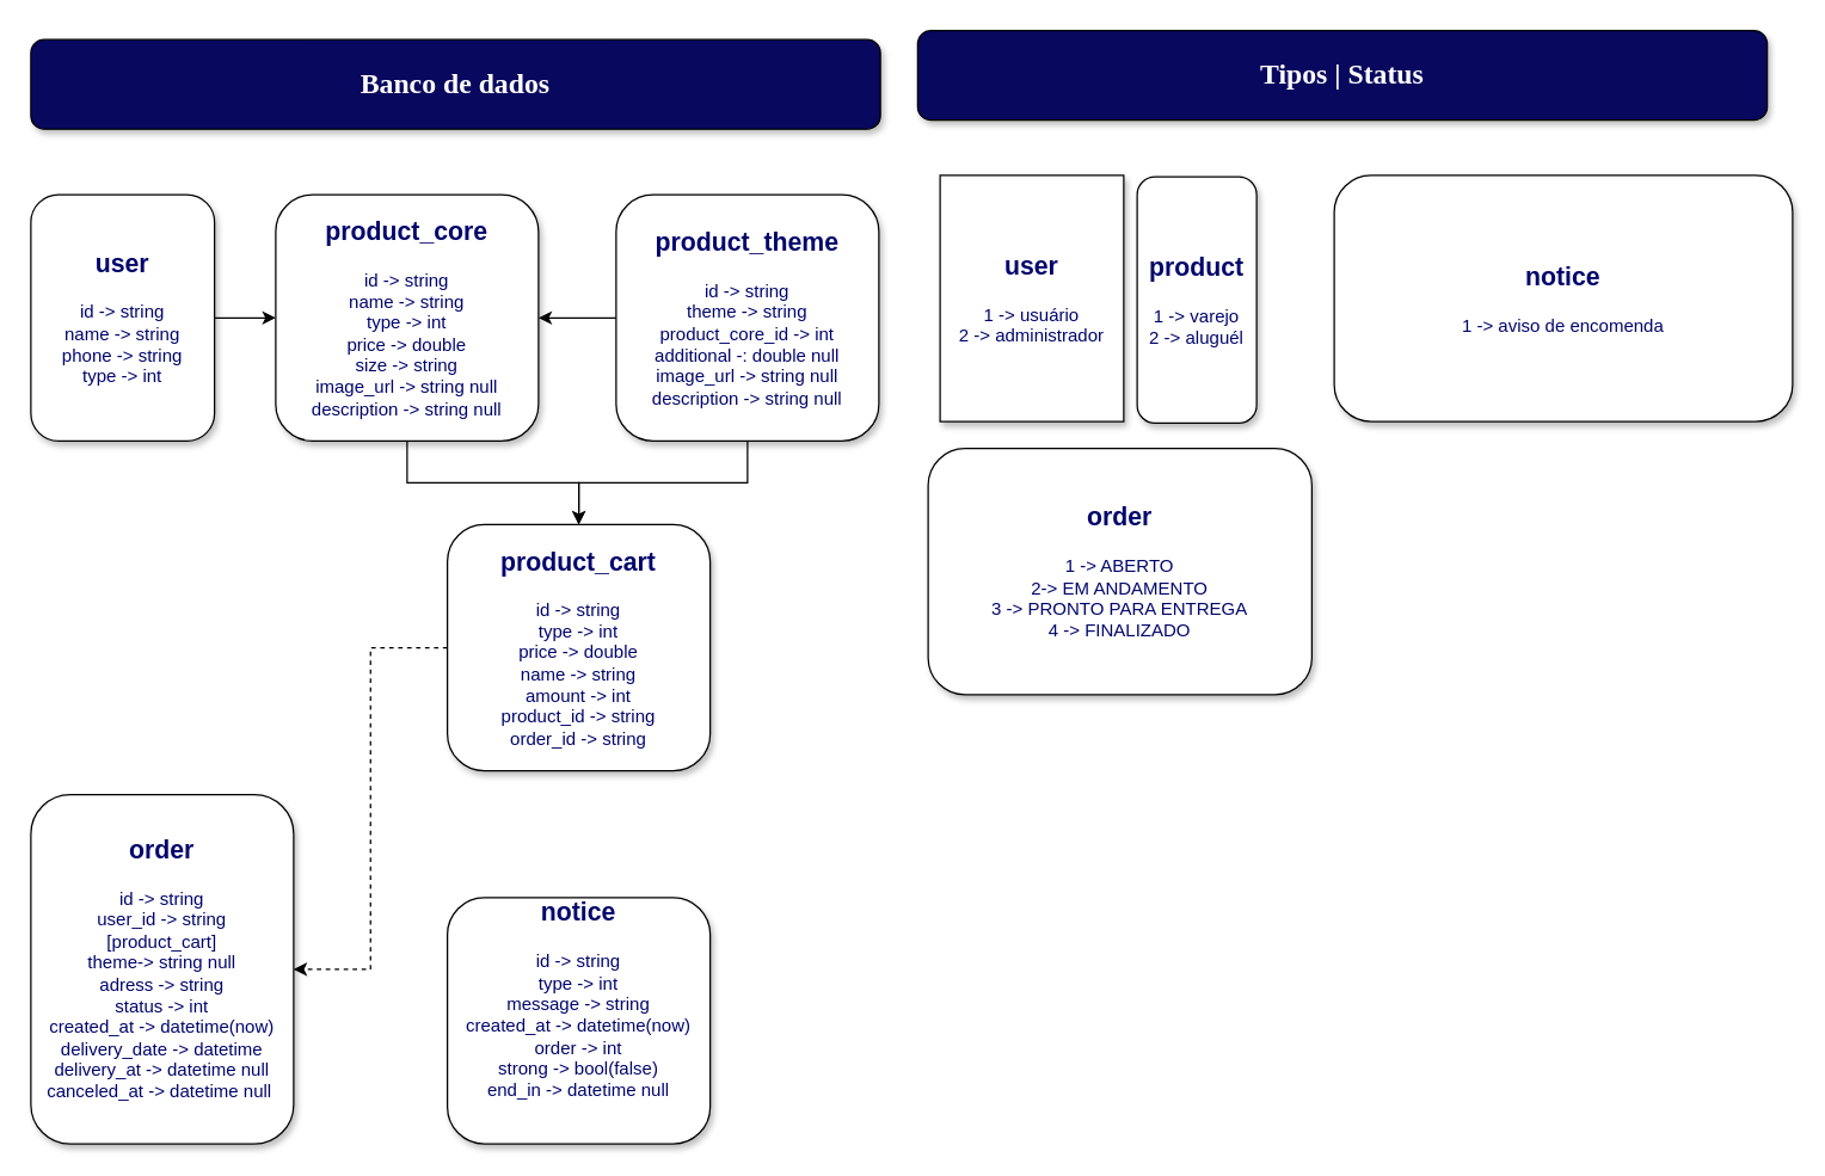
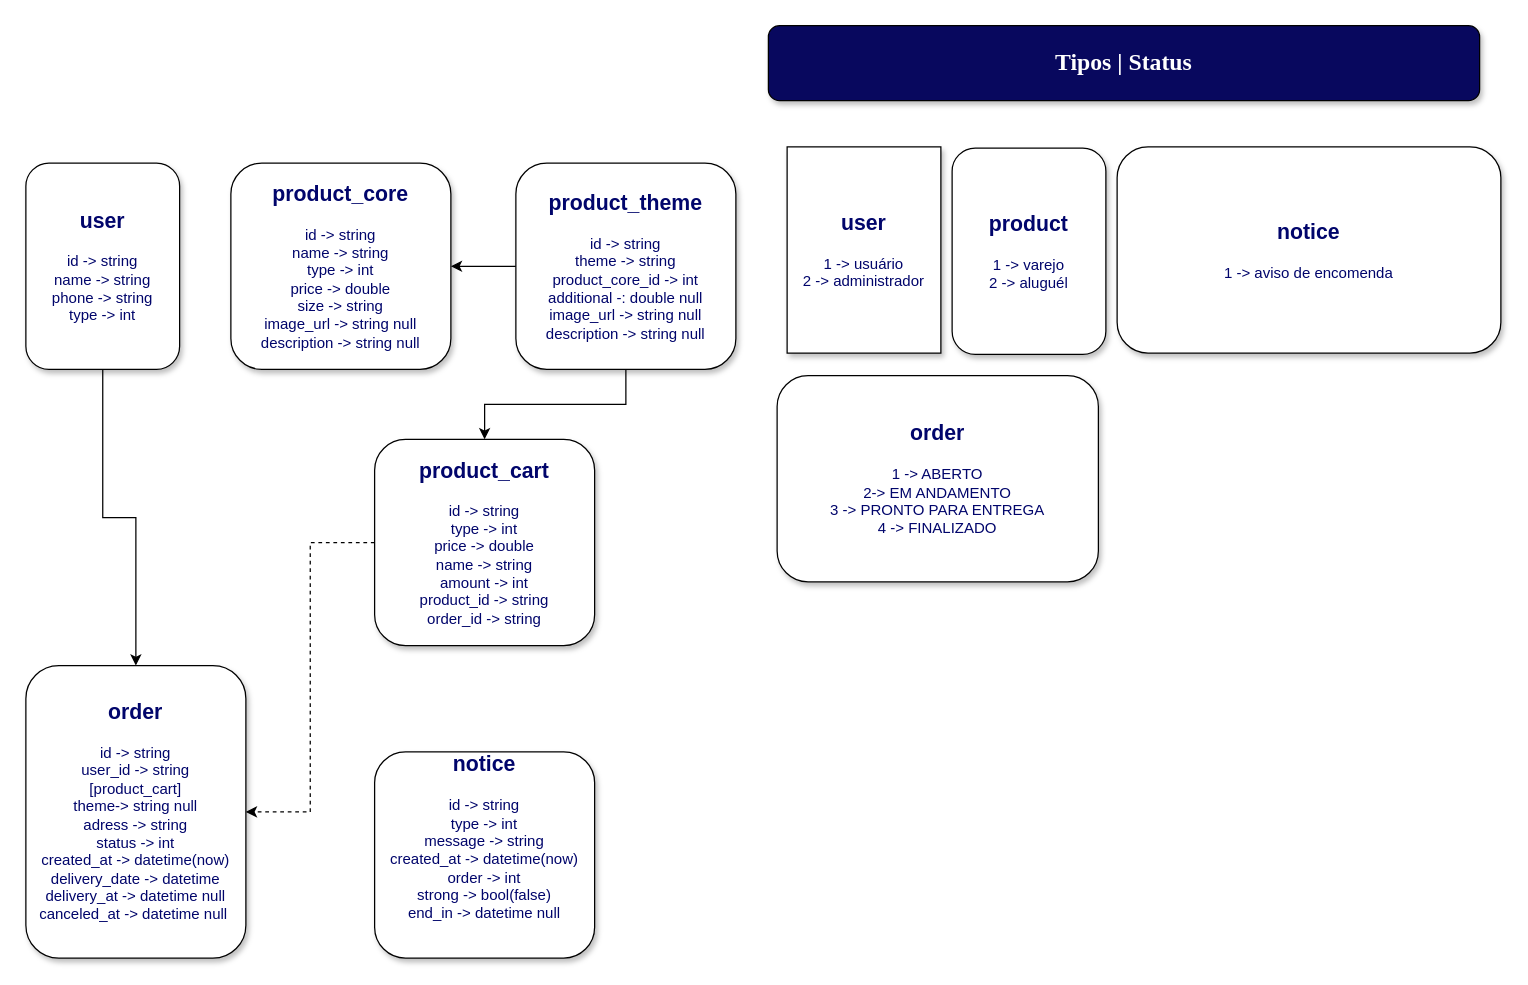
- <mxCell id="2" value="Banco de dados" style="rounded=1;whiteSpace=wrap;html=1;fillColor=#08085E;shadow=1;strokeColor=default;glass=0;sketch=0;fontFamily=Comic Sans MS;fontStyle=1;fontSize=19;fontColor=#FFFFFF;" vertex="1" parent="1"><mxGeometry x="20" y="26" width="569" height="60" as="geometry" /></mxCell>
- <mxCell id="16" value="&lt;font color=&quot;#01056b&quot;&gt;&lt;span style=&quot;font-size: 17px&quot;&gt;&lt;b&gt;product&lt;br&gt;&lt;/b&gt;&lt;/span&gt;&lt;br&gt;1 -&amp;gt; varejo&lt;br&gt;2 -&amp;gt; aluguél&lt;br&gt;&lt;/font&gt;" style="rounded=1;whiteSpace=wrap;html=1;shadow=1;" vertex="1" parent="1"><mxGeometry x="761" y="118" width="80" height="165" as="geometry" /></mxCell>
+ <mxCell id="16" value="&lt;font color=&quot;#01056b&quot;&gt;&lt;span style=&quot;font-size: 17px&quot;&gt;&lt;b&gt;product&lt;br&gt;&lt;/b&gt;&lt;/span&gt;&lt;br&gt;1 -&amp;gt; varejo&lt;br&gt;2 -&amp;gt; aluguél&lt;br&gt;&lt;/font&gt;" style="rounded=1;whiteSpace=wrap;html=1;shadow=1;" vertex="1" parent="1"><mxGeometry x="761" y="118" width="123" height="165" as="geometry" /></mxCell>
- <mxCell id="3" value="" style="edgeStyle=orthogonalEdgeStyle;rounded=0;orthogonalLoop=1;jettySize=auto;html=1;fontFamily=Comic Sans MS;fontSize=19;fontColor=#08085E;" edge="1" parent="1" source="4" target="6"><mxGeometry relative="1" as="geometry" /></mxCell>
+ <mxCell id="3" value="" style="edgeStyle=orthogonalEdgeStyle;rounded=0;orthogonalLoop=1;jettySize=auto;html=1;fontFamily=Comic Sans MS;fontSize=19;fontColor=#08085E;" edge="1" parent="1" source="4" target="12"><mxGeometry relative="1" as="geometry" /></mxCell>
- <mxCell id="5" value="" style="edgeStyle=orthogonalEdgeStyle;rounded=0;orthogonalLoop=1;jettySize=auto;html=1;fontFamily=Comic Sans MS;fontSize=19;fontColor=#08085E;" edge="1" parent="1" source="6" target="11"><mxGeometry relative="1" as="geometry" /></mxCell>
